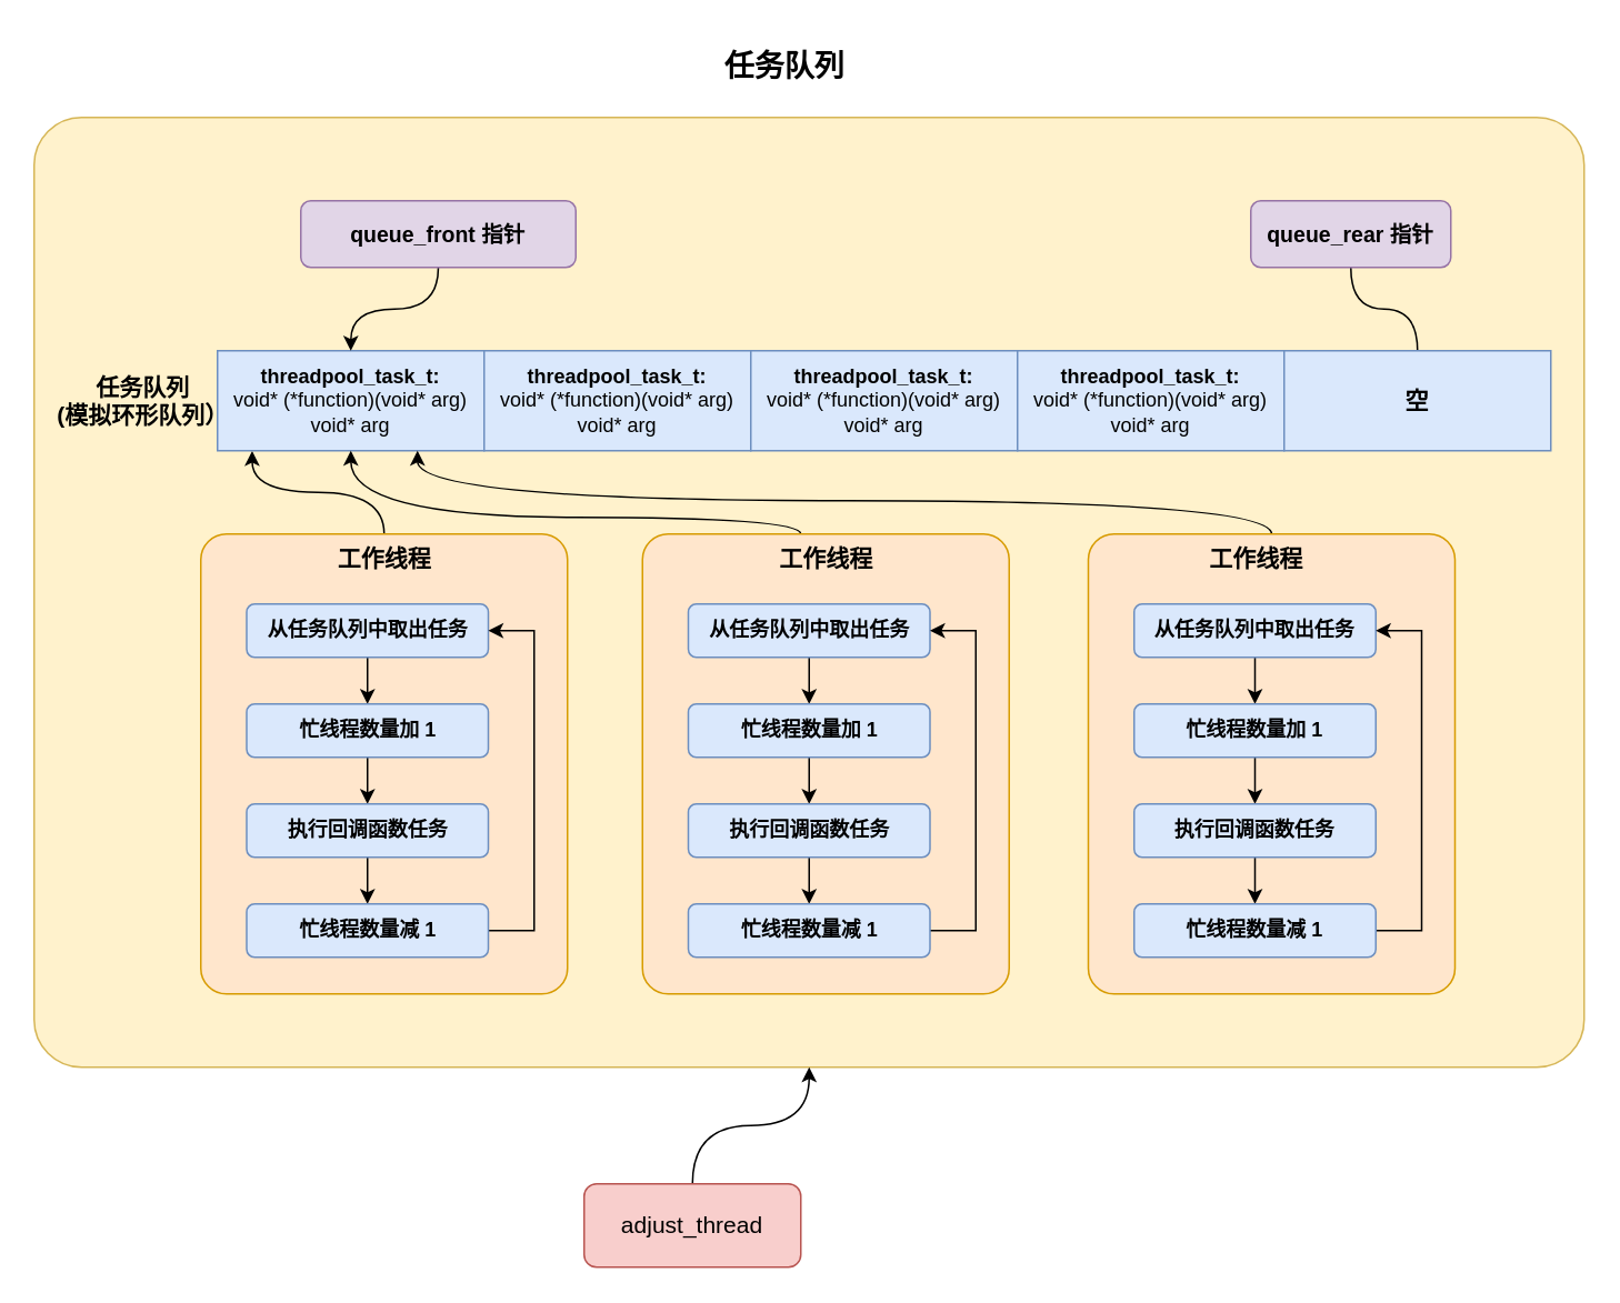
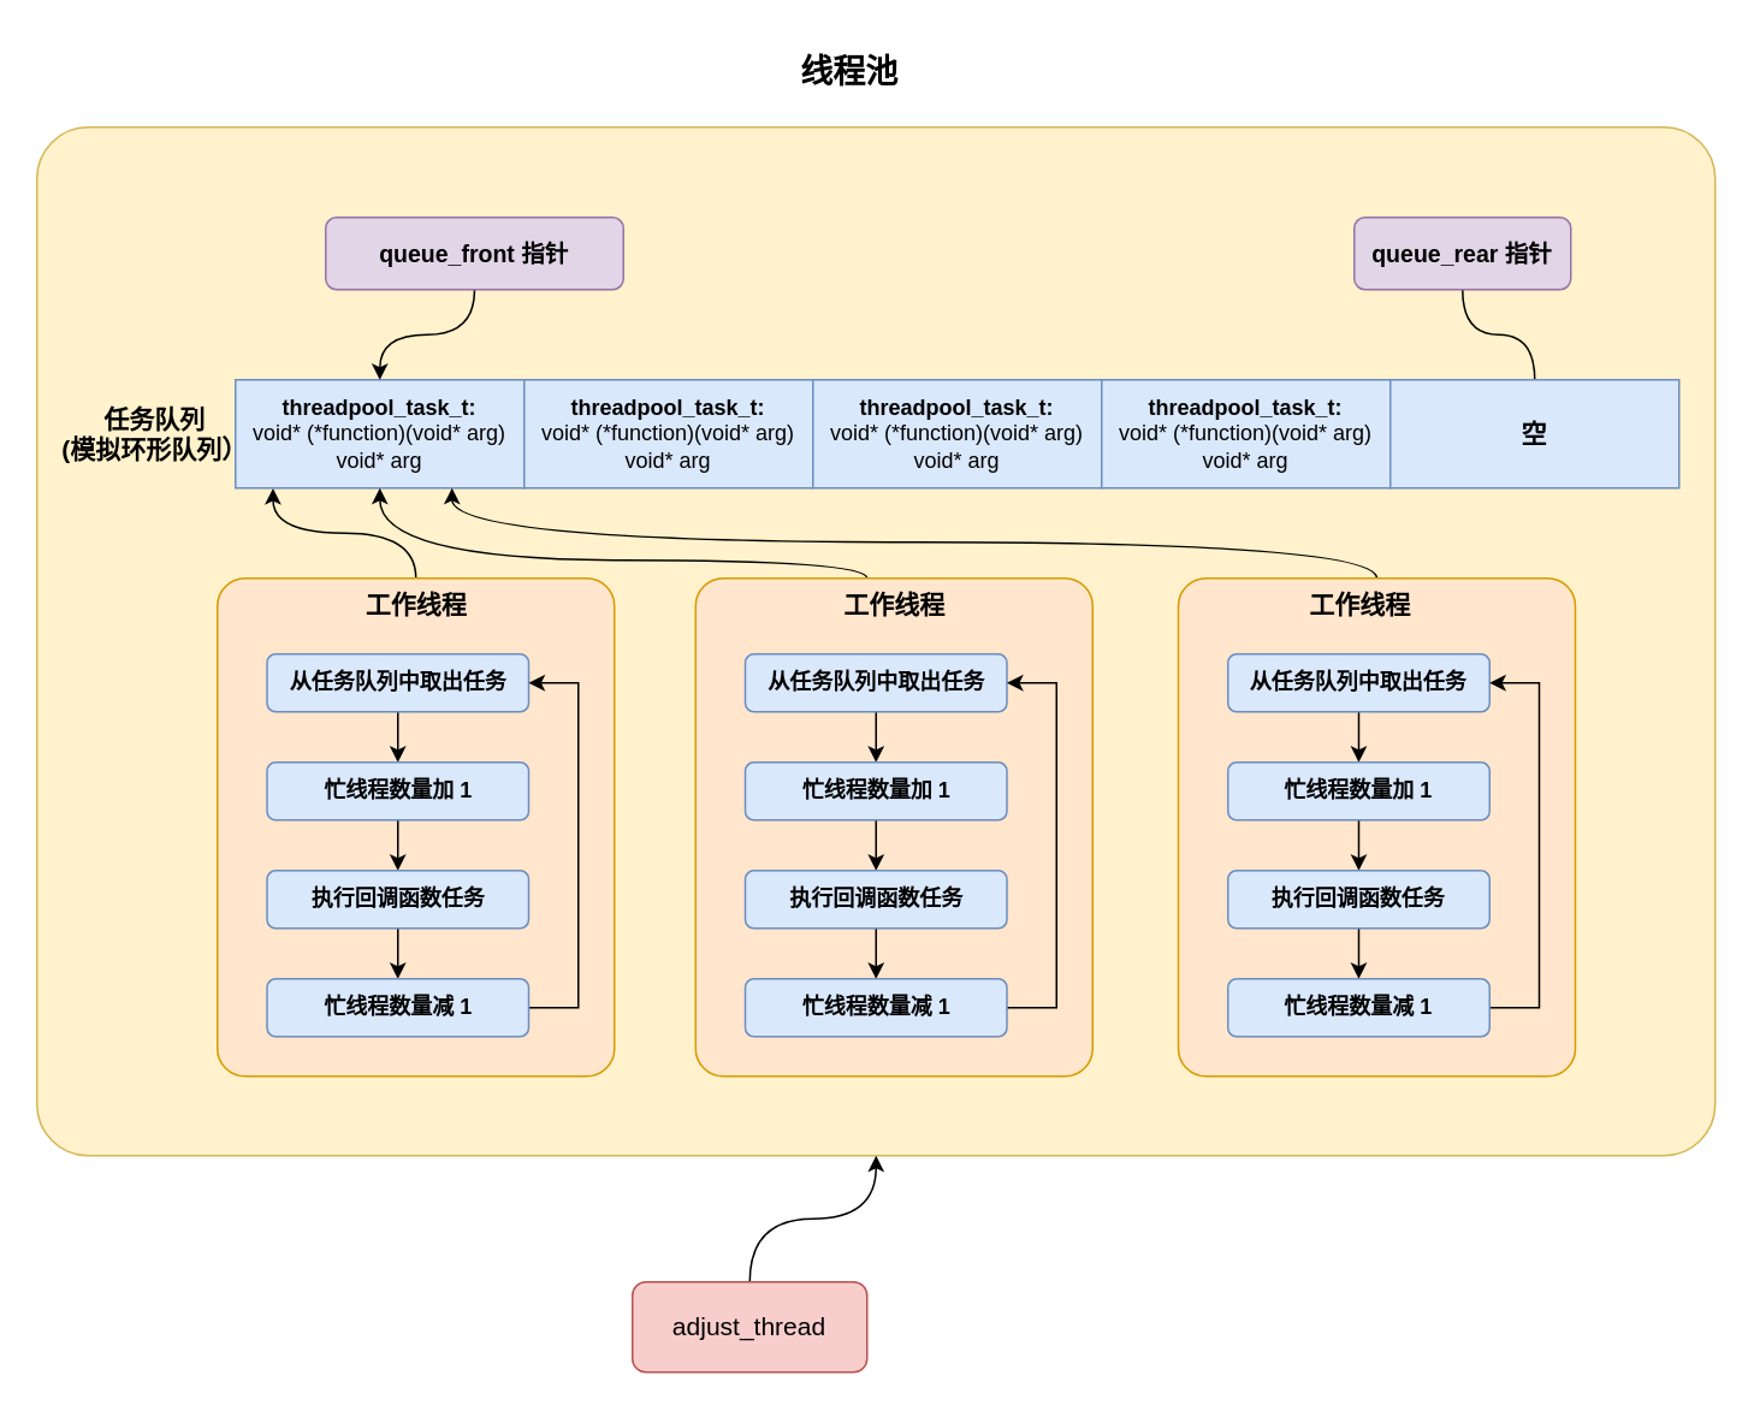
- <mxCell id="7" value="&lt;font size=&quot;1&quot; style=&quot;&quot;&gt;&lt;b style=&quot;font-size: 18px;&quot;&gt;任务队列&lt;/b&gt;&lt;/font&gt;" style="text;html=1;align=center;verticalAlign=middle;resizable=0;points=[];autosize=1;strokeColor=none;fillColor=none;" vertex="1" parent="1"><mxGeometry x="430" y="20" width="80" height="40" as="geometry" /></mxCell>
+ <mxCell id="7" value="&lt;font size=&quot;1&quot; style=&quot;&quot;&gt;&lt;b style=&quot;font-size: 18px;&quot;&gt;线程池&lt;/b&gt;&lt;/font&gt;" style="text;html=1;align=center;verticalAlign=middle;resizable=0;points=[];autosize=1;strokeColor=none;fillColor=none;" vertex="1" parent="1"><mxGeometry x="430" y="20" width="80" height="40" as="geometry" /></mxCell>
